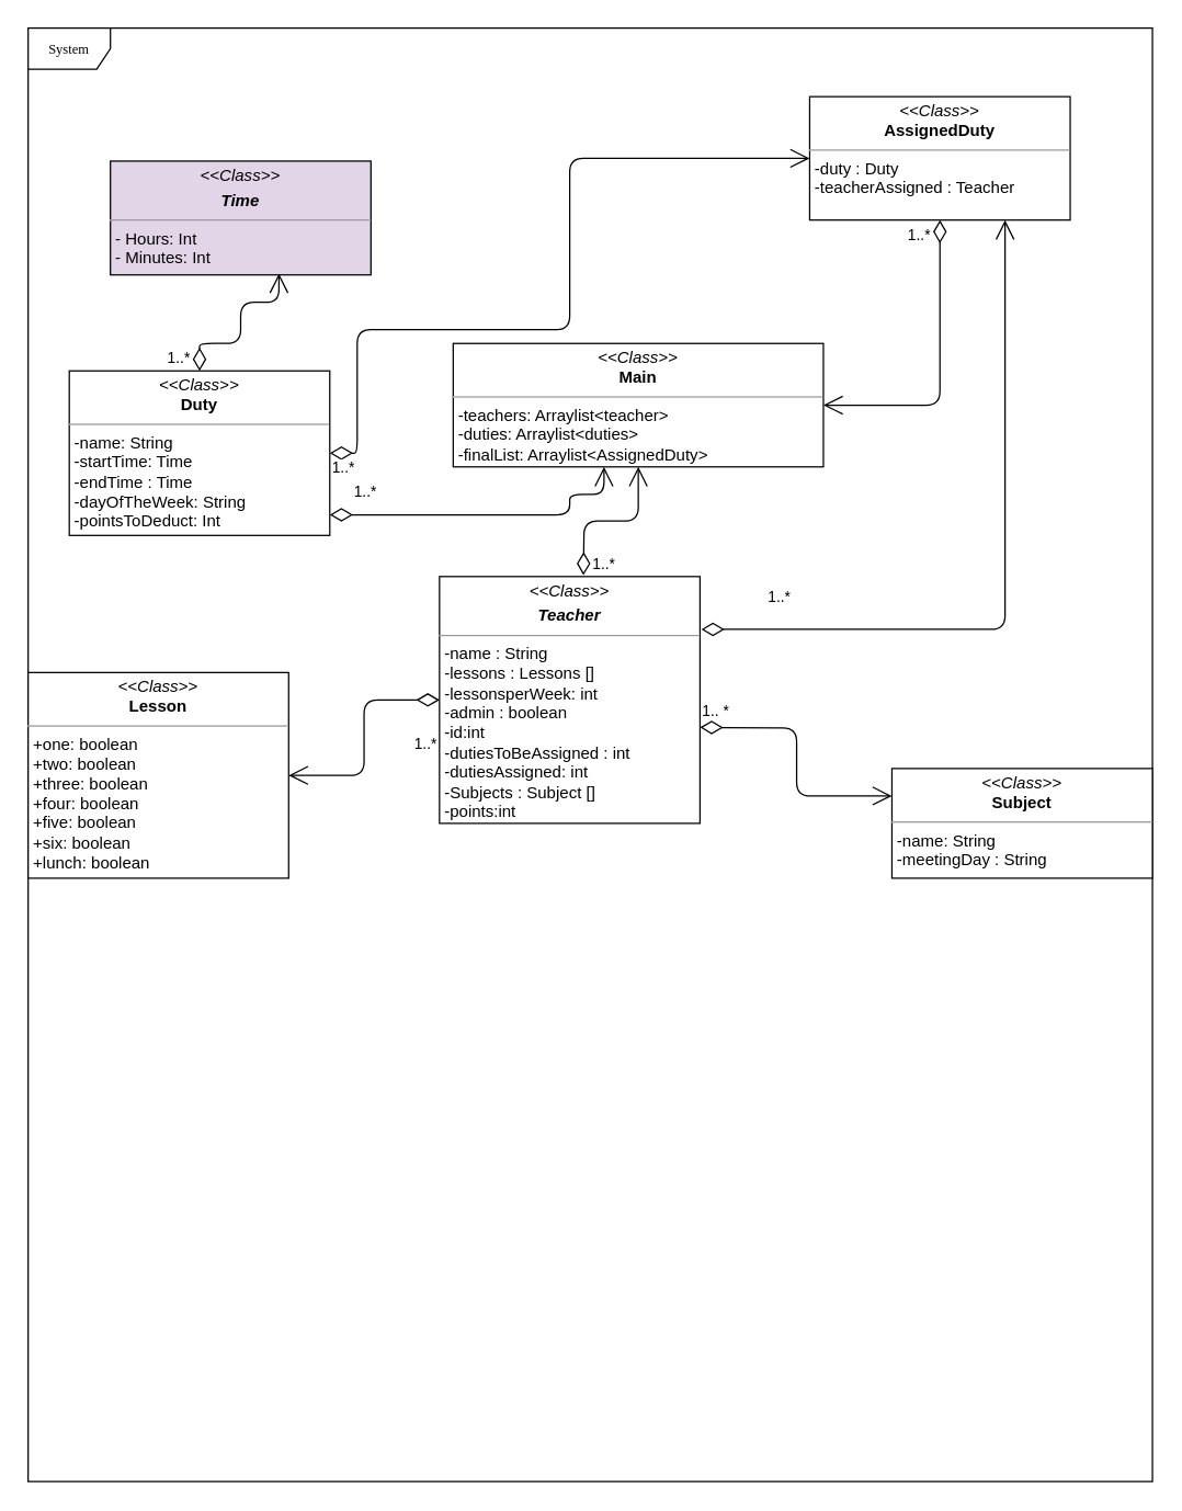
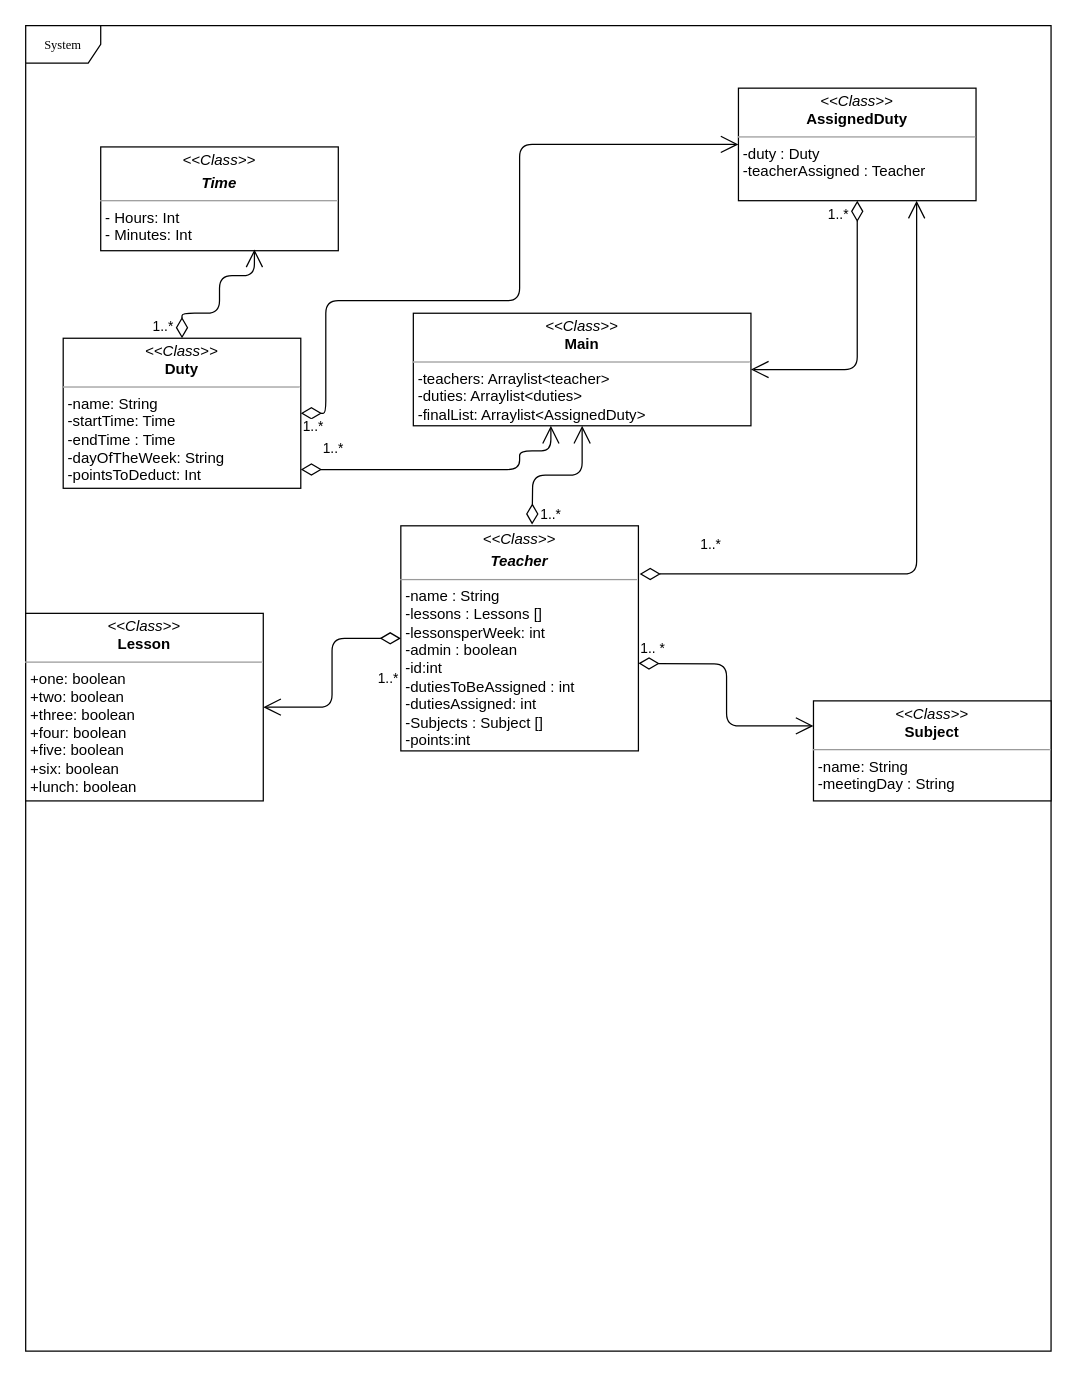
- <mxCell id="5" value="&lt;p style=&quot;margin: 0px ; margin-top: 4px ; text-align: center&quot;&gt;&lt;i&gt;&amp;lt;&amp;lt;Class&amp;gt;&amp;gt;&lt;/i&gt;&lt;/p&gt;&lt;p style=&quot;margin: 0px ; margin-top: 4px ; text-align: center&quot;&gt;&lt;b&gt;&lt;i&gt;Time&lt;/i&gt;&lt;br&gt;&lt;/b&gt;&lt;/p&gt;&lt;hr size=&quot;1&quot;&gt;&lt;p style=&quot;margin: 0px ; margin-left: 4px&quot;&gt;- Hours: Int&lt;br&gt;- Minutes: Int&lt;/p&gt;&lt;p style=&quot;margin: 0px ; margin-left: 4px&quot;&gt;&lt;br&gt;&lt;/p&gt;" style="verticalAlign=top;align=left;overflow=fill;fontSize=12;fontFamily=Helvetica;html=1;rounded=0;shadow=0;comic=0;labelBackgroundColor=none;strokeWidth=1;fillColor=#e1d5e7;" parent="1" vertex="1"><mxGeometry x="80" y="117" width="190" height="83" as="geometry" /></mxCell>
+ <mxCell id="5" value="&lt;p style=&quot;margin: 0px ; margin-top: 4px ; text-align: center&quot;&gt;&lt;i&gt;&amp;lt;&amp;lt;Class&amp;gt;&amp;gt;&lt;/i&gt;&lt;/p&gt;&lt;p style=&quot;margin: 0px ; margin-top: 4px ; text-align: center&quot;&gt;&lt;b&gt;&lt;i&gt;Time&lt;/i&gt;&lt;br&gt;&lt;/b&gt;&lt;/p&gt;&lt;hr size=&quot;1&quot;&gt;&lt;p style=&quot;margin: 0px ; margin-left: 4px&quot;&gt;- Hours: Int&lt;br&gt;- Minutes: Int&lt;/p&gt;&lt;p style=&quot;margin: 0px ; margin-left: 4px&quot;&gt;&lt;br&gt;&lt;/p&gt;" style="verticalAlign=top;align=left;overflow=fill;fontSize=12;fontFamily=Helvetica;html=1;rounded=0;shadow=0;comic=0;labelBackgroundColor=none;strokeWidth=1" parent="1" vertex="1"><mxGeometry x="80" y="117" width="190" height="83" as="geometry" /></mxCell>
